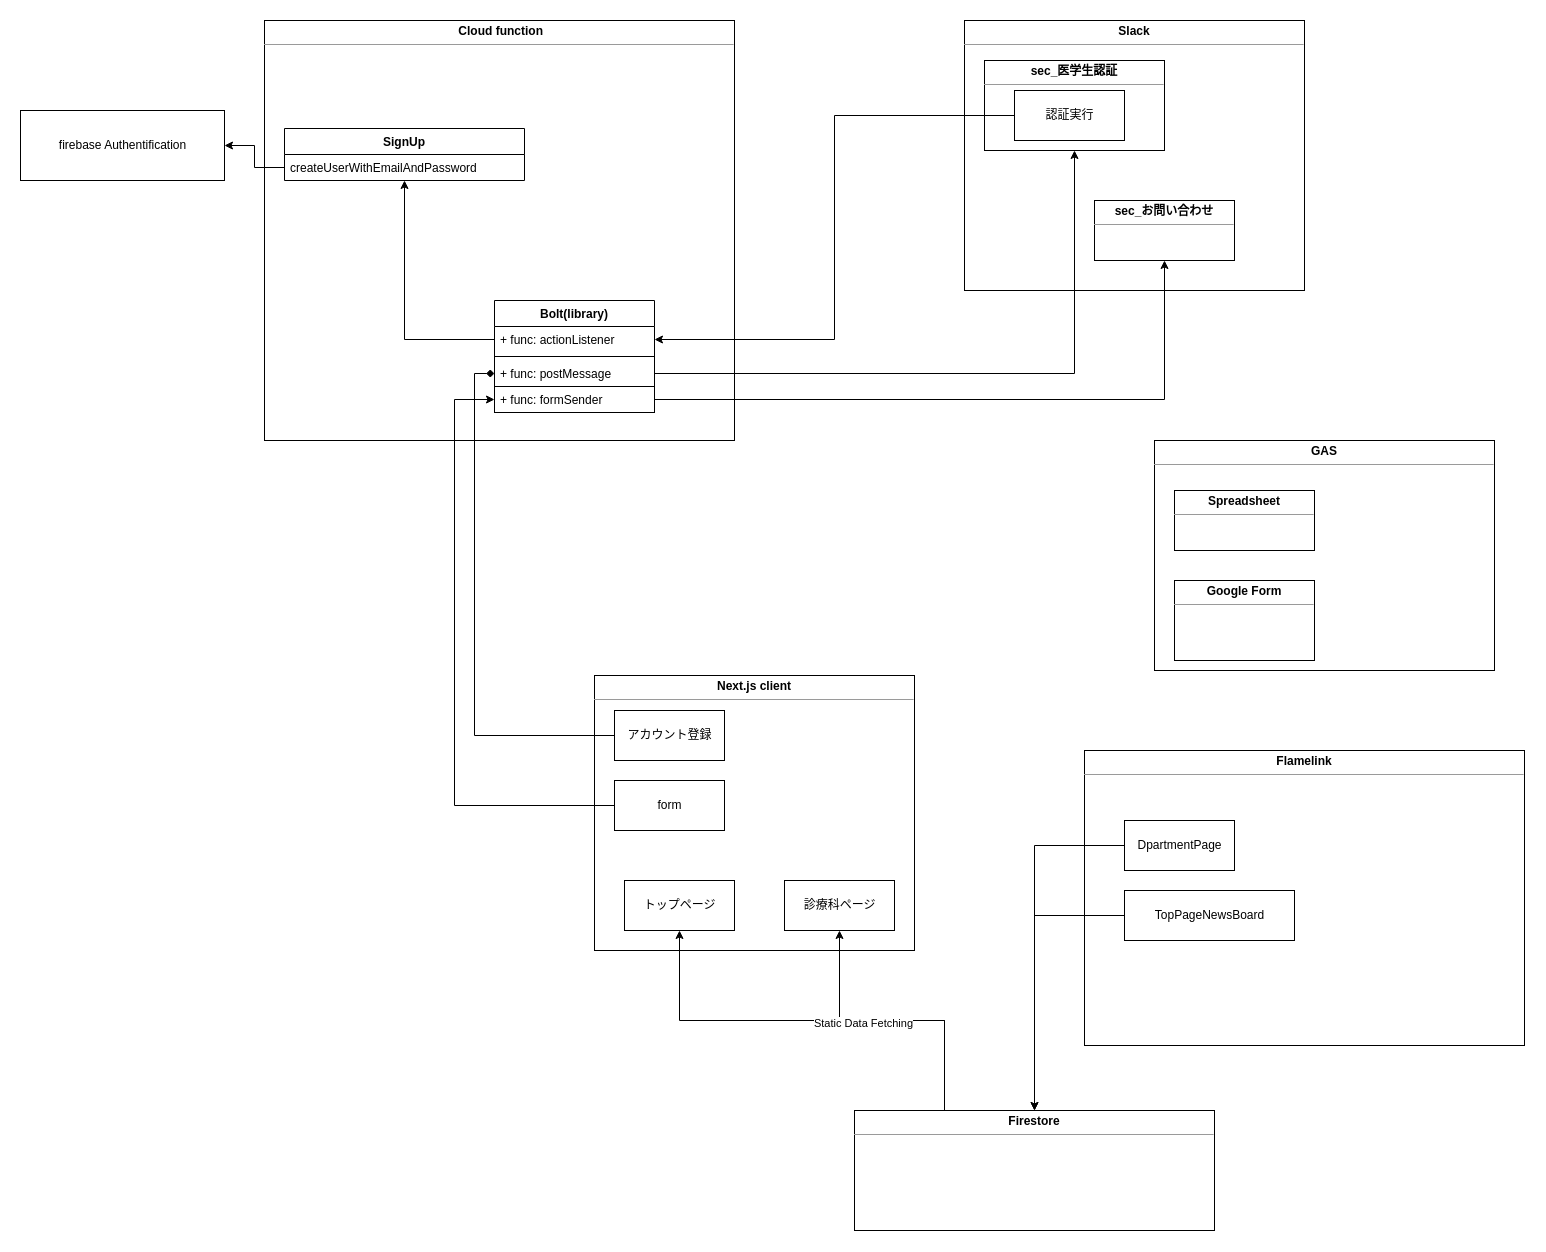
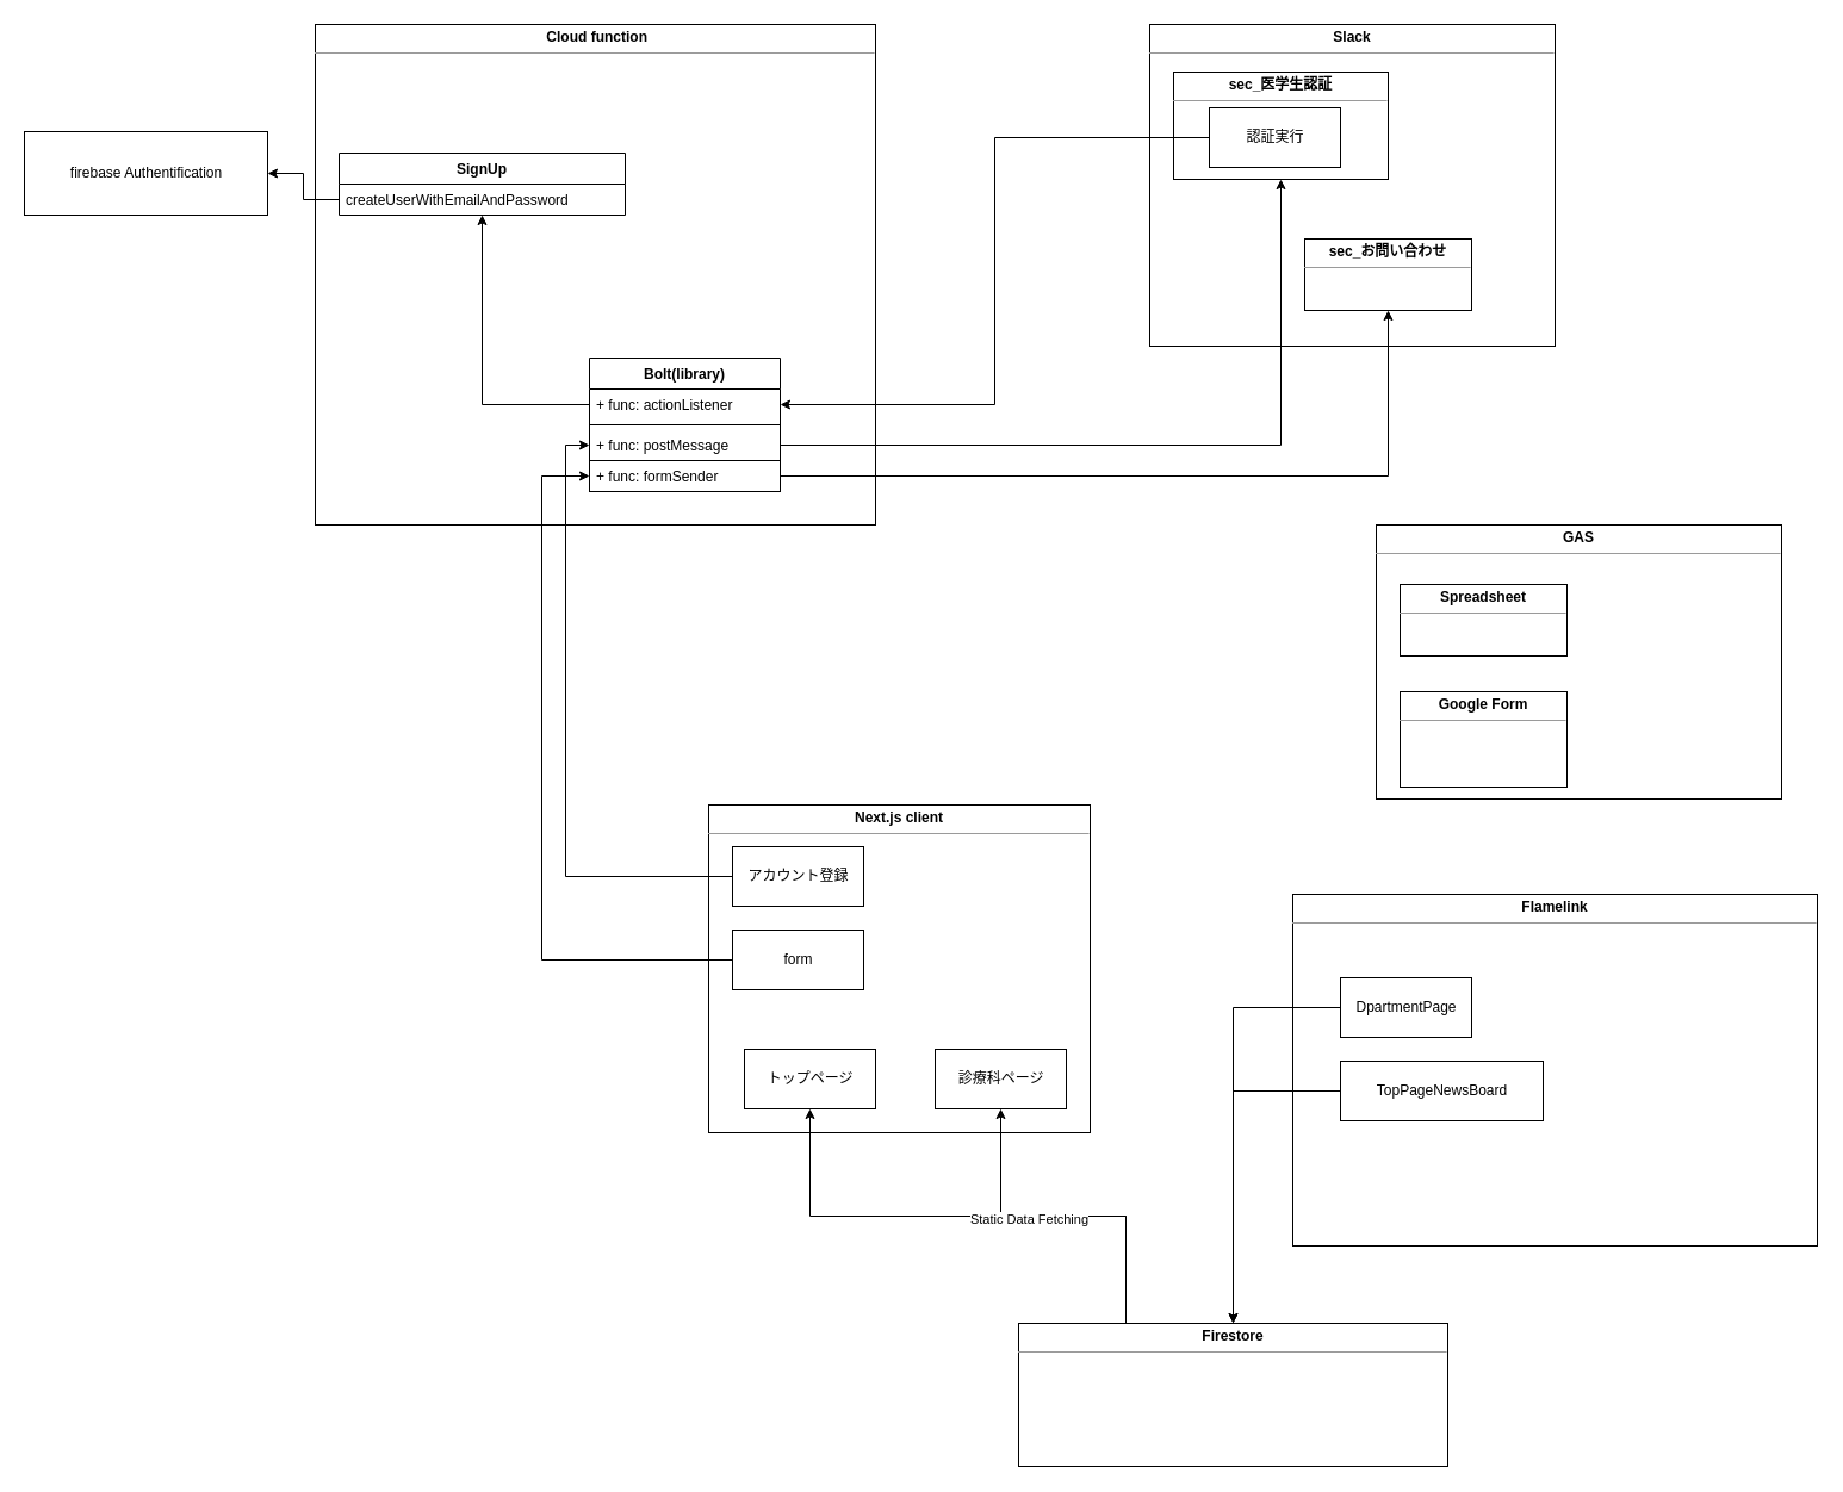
- <mxCell id="7" style="edgeStyle=orthogonalEdgeStyle;rounded=0;orthogonalLoop=1;jettySize=auto;html=1;exitX=0;exitY=0.5;exitDx=0;exitDy=0;entryX=0;entryY=0.5;entryDx=0;entryDy=0;endArrow=diamond;" edge="1" parent="1" source="8" target="22"><mxGeometry relative="1" as="geometry" /></mxCell>
+ <mxCell id="7" style="edgeStyle=orthogonalEdgeStyle;rounded=0;orthogonalLoop=1;jettySize=auto;html=1;exitX=0;exitY=0.5;exitDx=0;exitDy=0;entryX=0;entryY=0.5;entryDx=0;entryDy=0;" edge="1" parent="1" source="8" target="22"><mxGeometry relative="1" as="geometry" /></mxCell>
